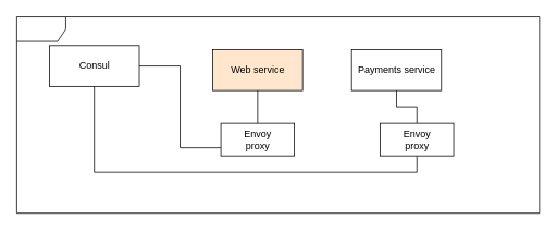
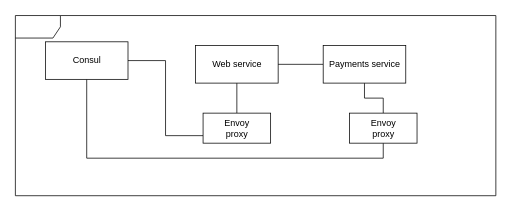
- <mxCell id="7" value="Web service" style="html=1;fillColor=#ffe6cc;" vertex="1" parent="1"><mxGeometry x="260" y="60" width="110" height="50" as="geometry" /></mxCell>
+ <mxCell id="7" value="Web service" style="html=1;" vertex="1" parent="1"><mxGeometry x="260" y="60" width="110" height="50" as="geometry" /></mxCell>
+ <mxCell id="9" style="edgeStyle=orthogonalEdgeStyle;rounded=0;orthogonalLoop=1;jettySize=auto;html=1;exitX=0;exitY=0.5;exitDx=0;exitDy=0;entryX=1;entryY=0.5;entryDx=0;entryDy=0;endArrow=none;endFill=0;" edge="1" parent="1" source="10" target="7"><mxGeometry relative="1" as="geometry" /></mxCell>
